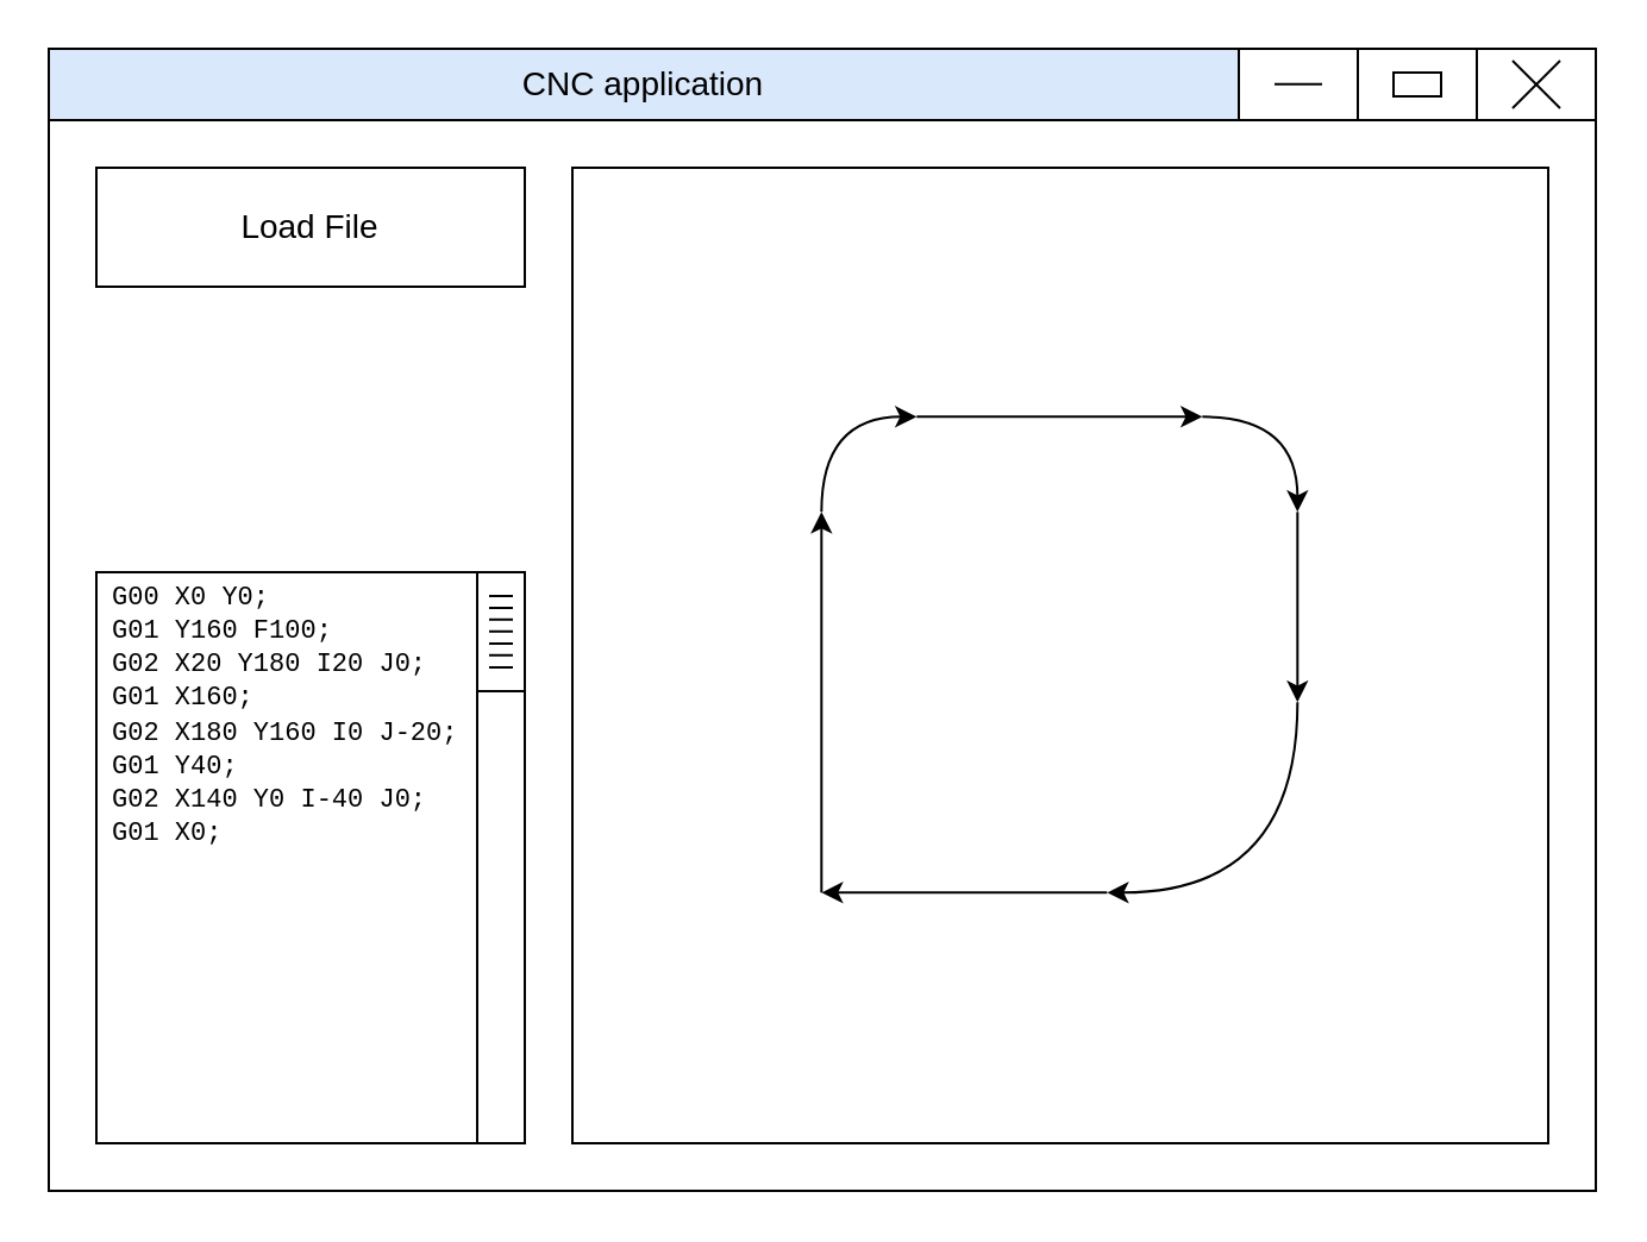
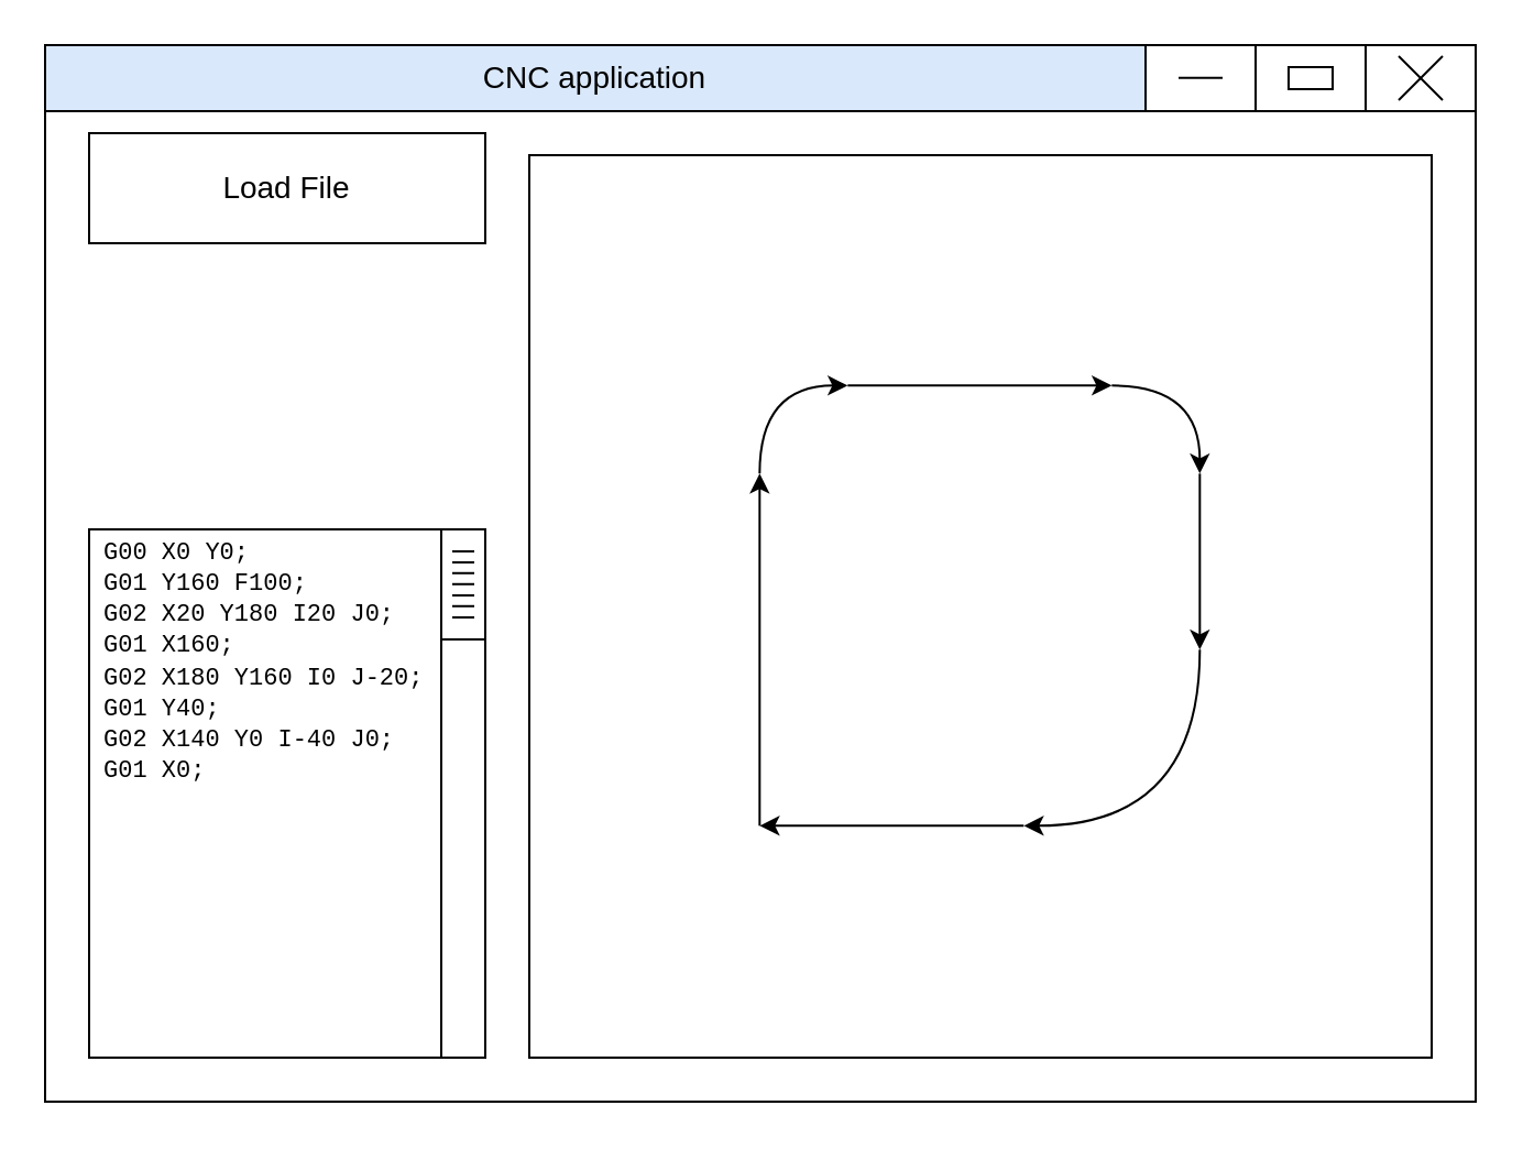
- <mxCell id="12" value="Load File" style="rounded=0;whiteSpace=wrap;html=1;fontSize=14;" vertex="1" parent="1"><mxGeometry x="40" y="70" width="180" height="50" as="geometry" /></mxCell>
+ <mxCell id="12" value="Load File" style="rounded=0;whiteSpace=wrap;html=1;fontSize=14;" vertex="1" parent="1"><mxGeometry x="40" y="60" width="180" height="50" as="geometry" /></mxCell>
